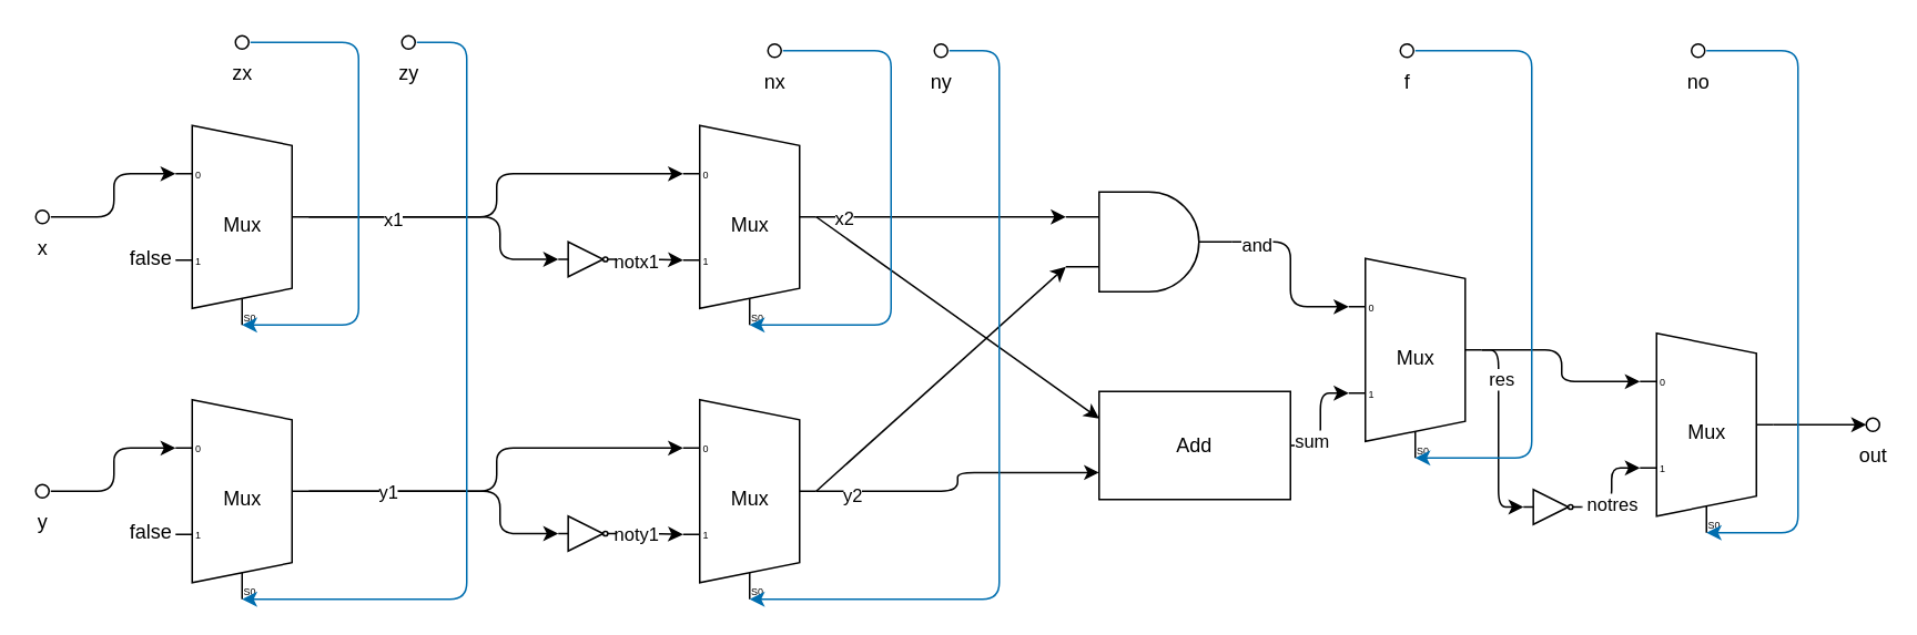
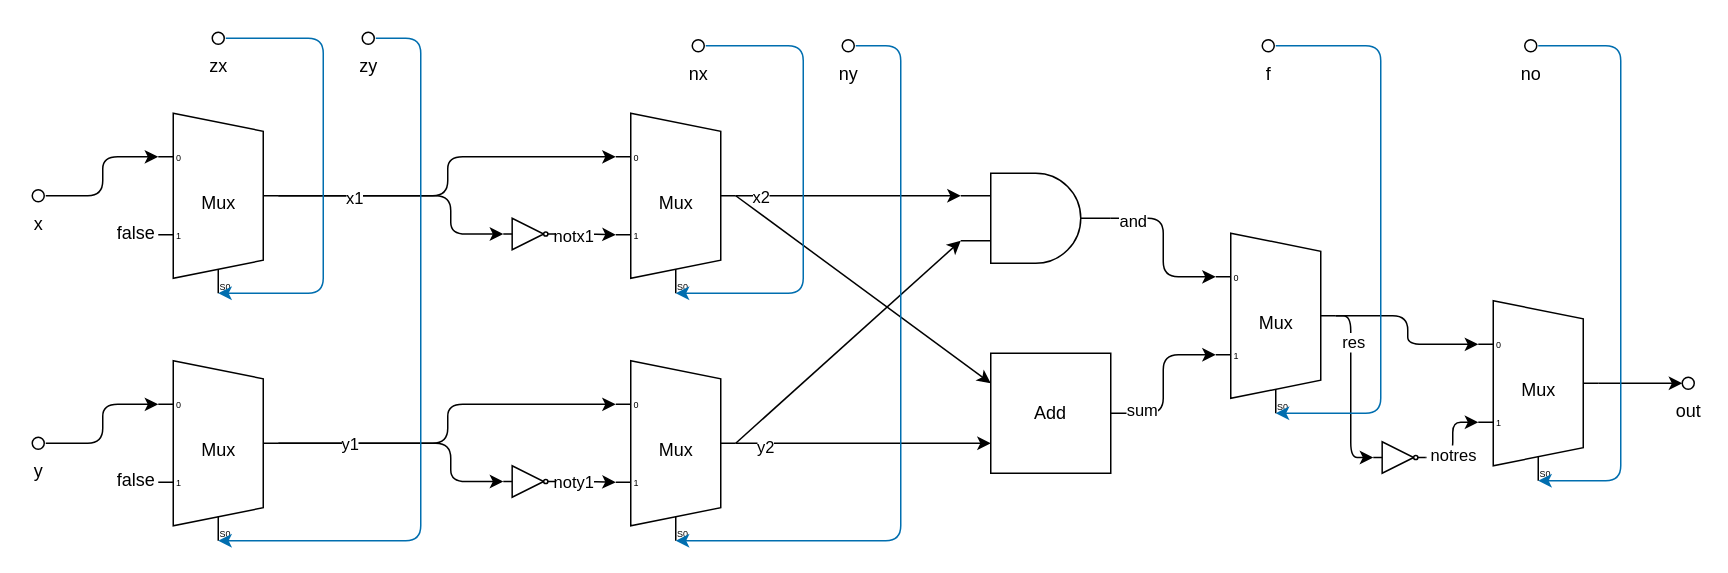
- <mxCell id="47" value="Add" style="whiteSpace=wrap;html=1;aspect=fixed;" vertex="1" parent="1"><mxGeometry x="660" y="235" width="115" height="65" as="geometry" /></mxCell>
+ <mxCell id="47" value="Add" style="whiteSpace=wrap;html=1;aspect=fixed;" vertex="1" parent="1"><mxGeometry x="660" y="235" width="80" height="80" as="geometry" /></mxCell>
